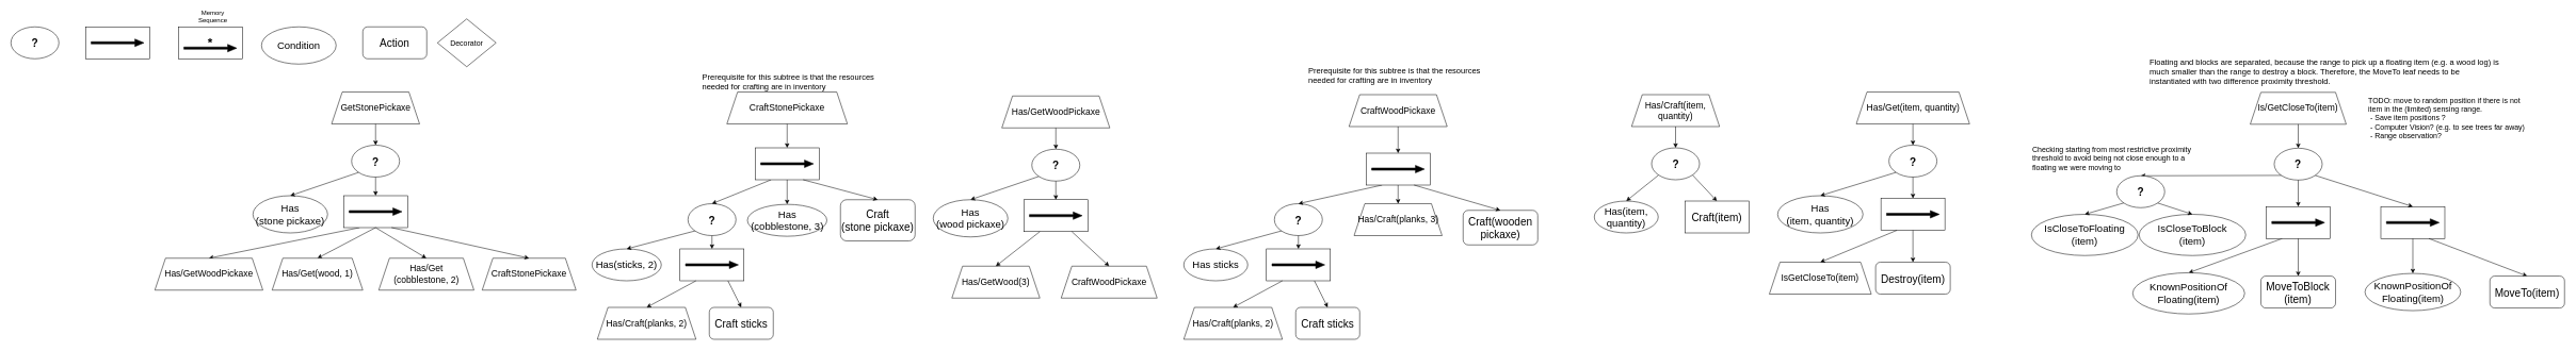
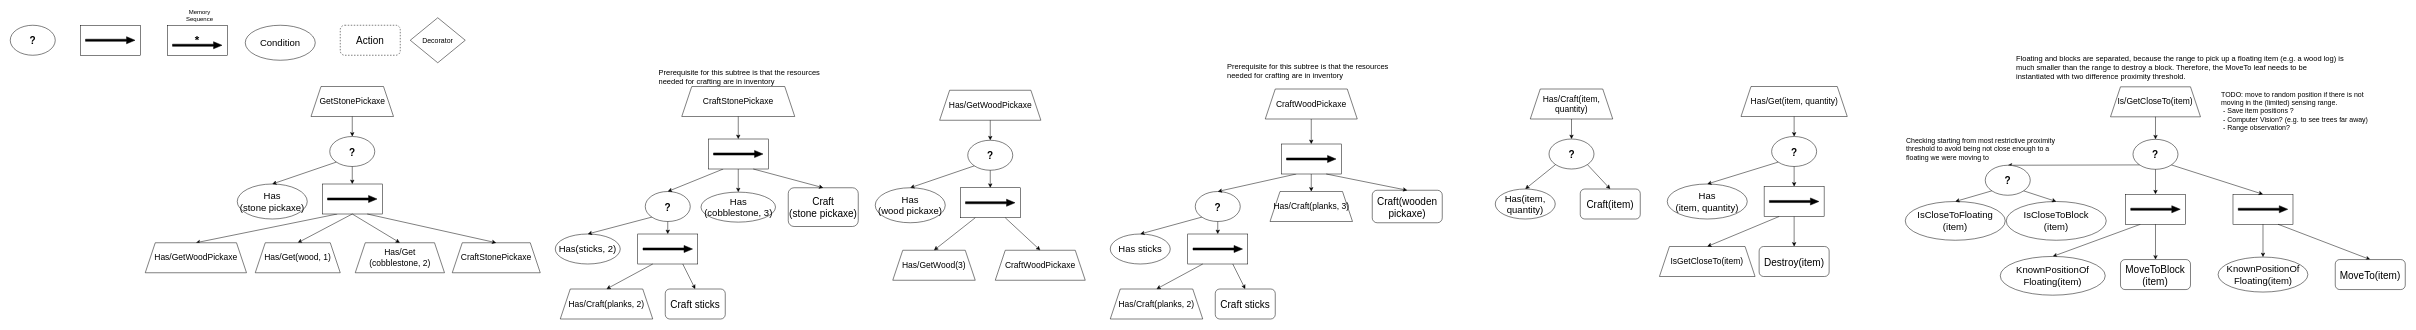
- <mxCell id="5" value="&lt;font style=&quot;font-size: 20px&quot;&gt;Action&lt;/font&gt;" style="rounded=1;whiteSpace=wrap;html=1;" parent="1" vertex="1"><mxGeometry x="680" y="50" width="120" height="60" as="geometry" /></mxCell>
+ <mxCell id="5" value="&lt;font style=&quot;font-size: 20px&quot;&gt;Action&lt;/font&gt;" style="rounded=1;whiteSpace=wrap;html=1;dashed=1;" parent="1" vertex="1"><mxGeometry x="680" y="50" width="120" height="60" as="geometry" /></mxCell>
- <mxCell id="106" value="&lt;font style=&quot;font-size: 14px&quot;&gt;TODO: move to random position if there is not item in the (limited) sensing range.&lt;br&gt;&amp;nbsp;- Save item positions ?&lt;br&gt;&amp;nbsp;- Computer Vision? (e.g. to see trees far away)&lt;br&gt;&amp;nbsp;- Range observation?&lt;/font&gt;" style="text;html=1;strokeColor=none;fillColor=none;align=left;verticalAlign=middle;whiteSpace=wrap;rounded=0;" parent="1" vertex="1"><mxGeometry x="4440" y="170" width="299.53" height="102.5" as="geometry" /></mxCell>
+ <mxCell id="106" value="&lt;font style=&quot;font-size: 14px&quot;&gt;TODO: move to random position if there is not moving in the (limited) sensing range.&lt;br&gt;&amp;nbsp;- Save item positions ?&lt;br&gt;&amp;nbsp;- Computer Vision? (e.g. to see trees far away)&lt;br&gt;&amp;nbsp;- Range observation?&lt;/font&gt;" style="text;html=1;strokeColor=none;fillColor=none;align=left;verticalAlign=middle;whiteSpace=wrap;rounded=0;" parent="1" vertex="1"><mxGeometry x="4440" y="170" width="299.53" height="102.5" as="geometry" /></mxCell>
- <mxCell id="38" value="&lt;font style=&quot;font-size: 20px&quot;&gt;Craft(item)&lt;/font&gt;" style="whiteSpace=wrap;html=1;rounded=0;" parent="1" vertex="1"><mxGeometry x="3160" y="377.5" width="120" height="60" as="geometry" /></mxCell>
+ <mxCell id="38" value="&lt;font style=&quot;font-size: 20px&quot;&gt;Craft(item)&lt;/font&gt;" style="rounded=1;whiteSpace=wrap;html=1;" parent="1" vertex="1"><mxGeometry x="3160" y="377.5" width="120" height="60" as="geometry" /></mxCell>
- <mxCell id="59" value="&lt;font style=&quot;font-size: 20px&quot;&gt;Craft(wooden pickaxe)&lt;/font&gt;" style="rounded=1;whiteSpace=wrap;html=1;" parent="1" vertex="1"><mxGeometry x="2744" y="395" width="140" height="65" as="geometry" /></mxCell>
+ <mxCell id="59" value="&lt;font style=&quot;font-size: 20px&quot;&gt;Craft(wooden pickaxe)&lt;/font&gt;" style="rounded=1;whiteSpace=wrap;html=1;" parent="1" vertex="1"><mxGeometry x="2744" y="380" width="140" height="65" as="geometry" /></mxCell>
